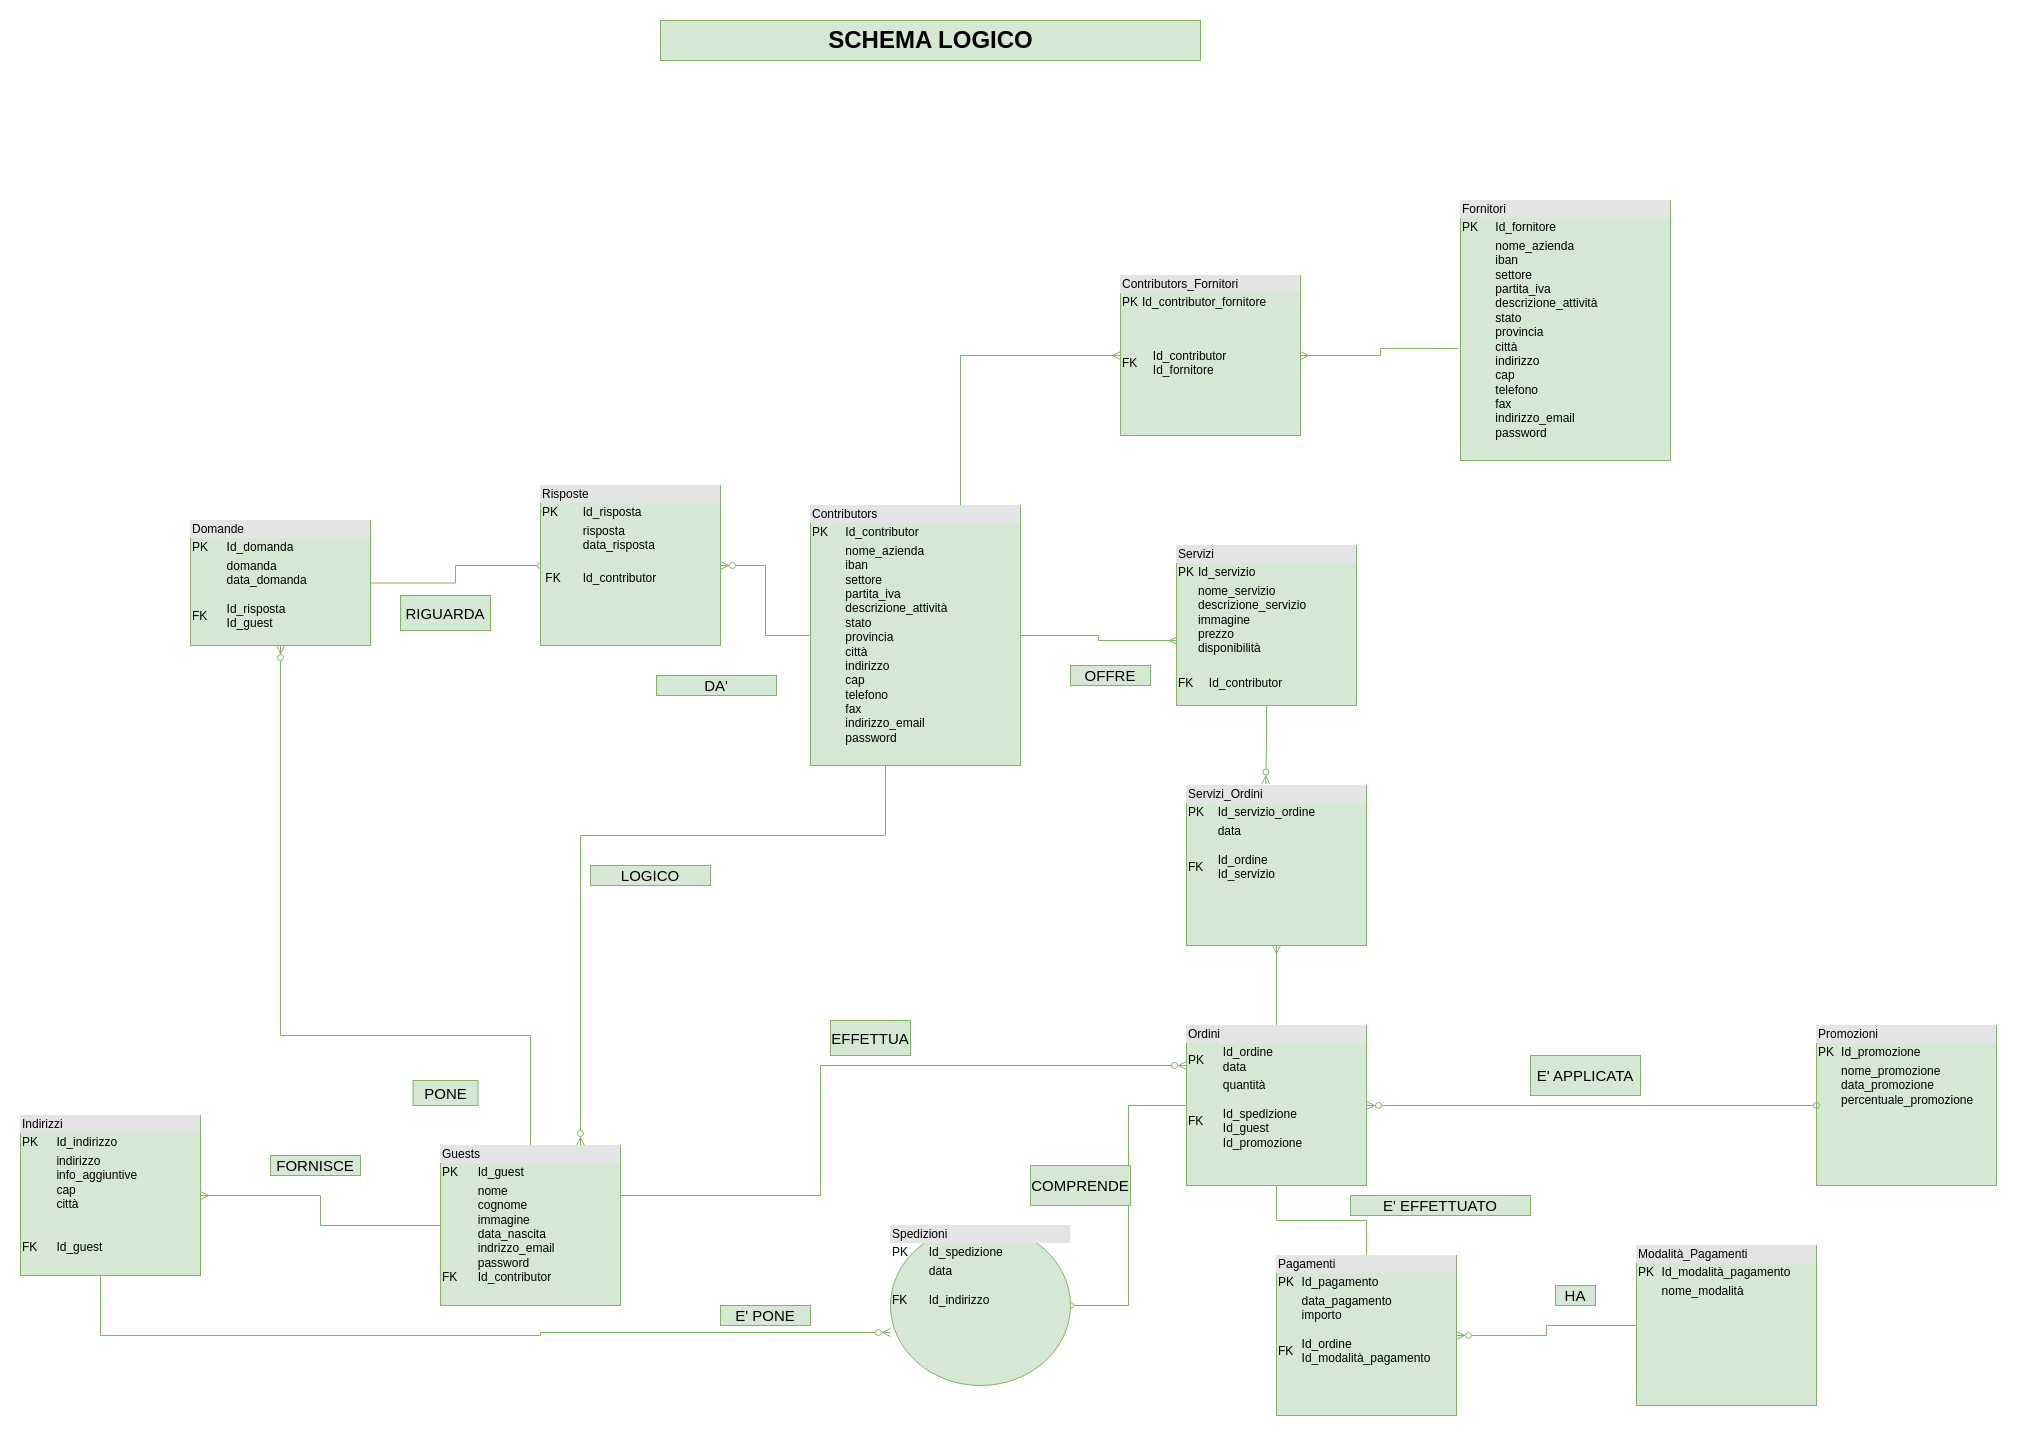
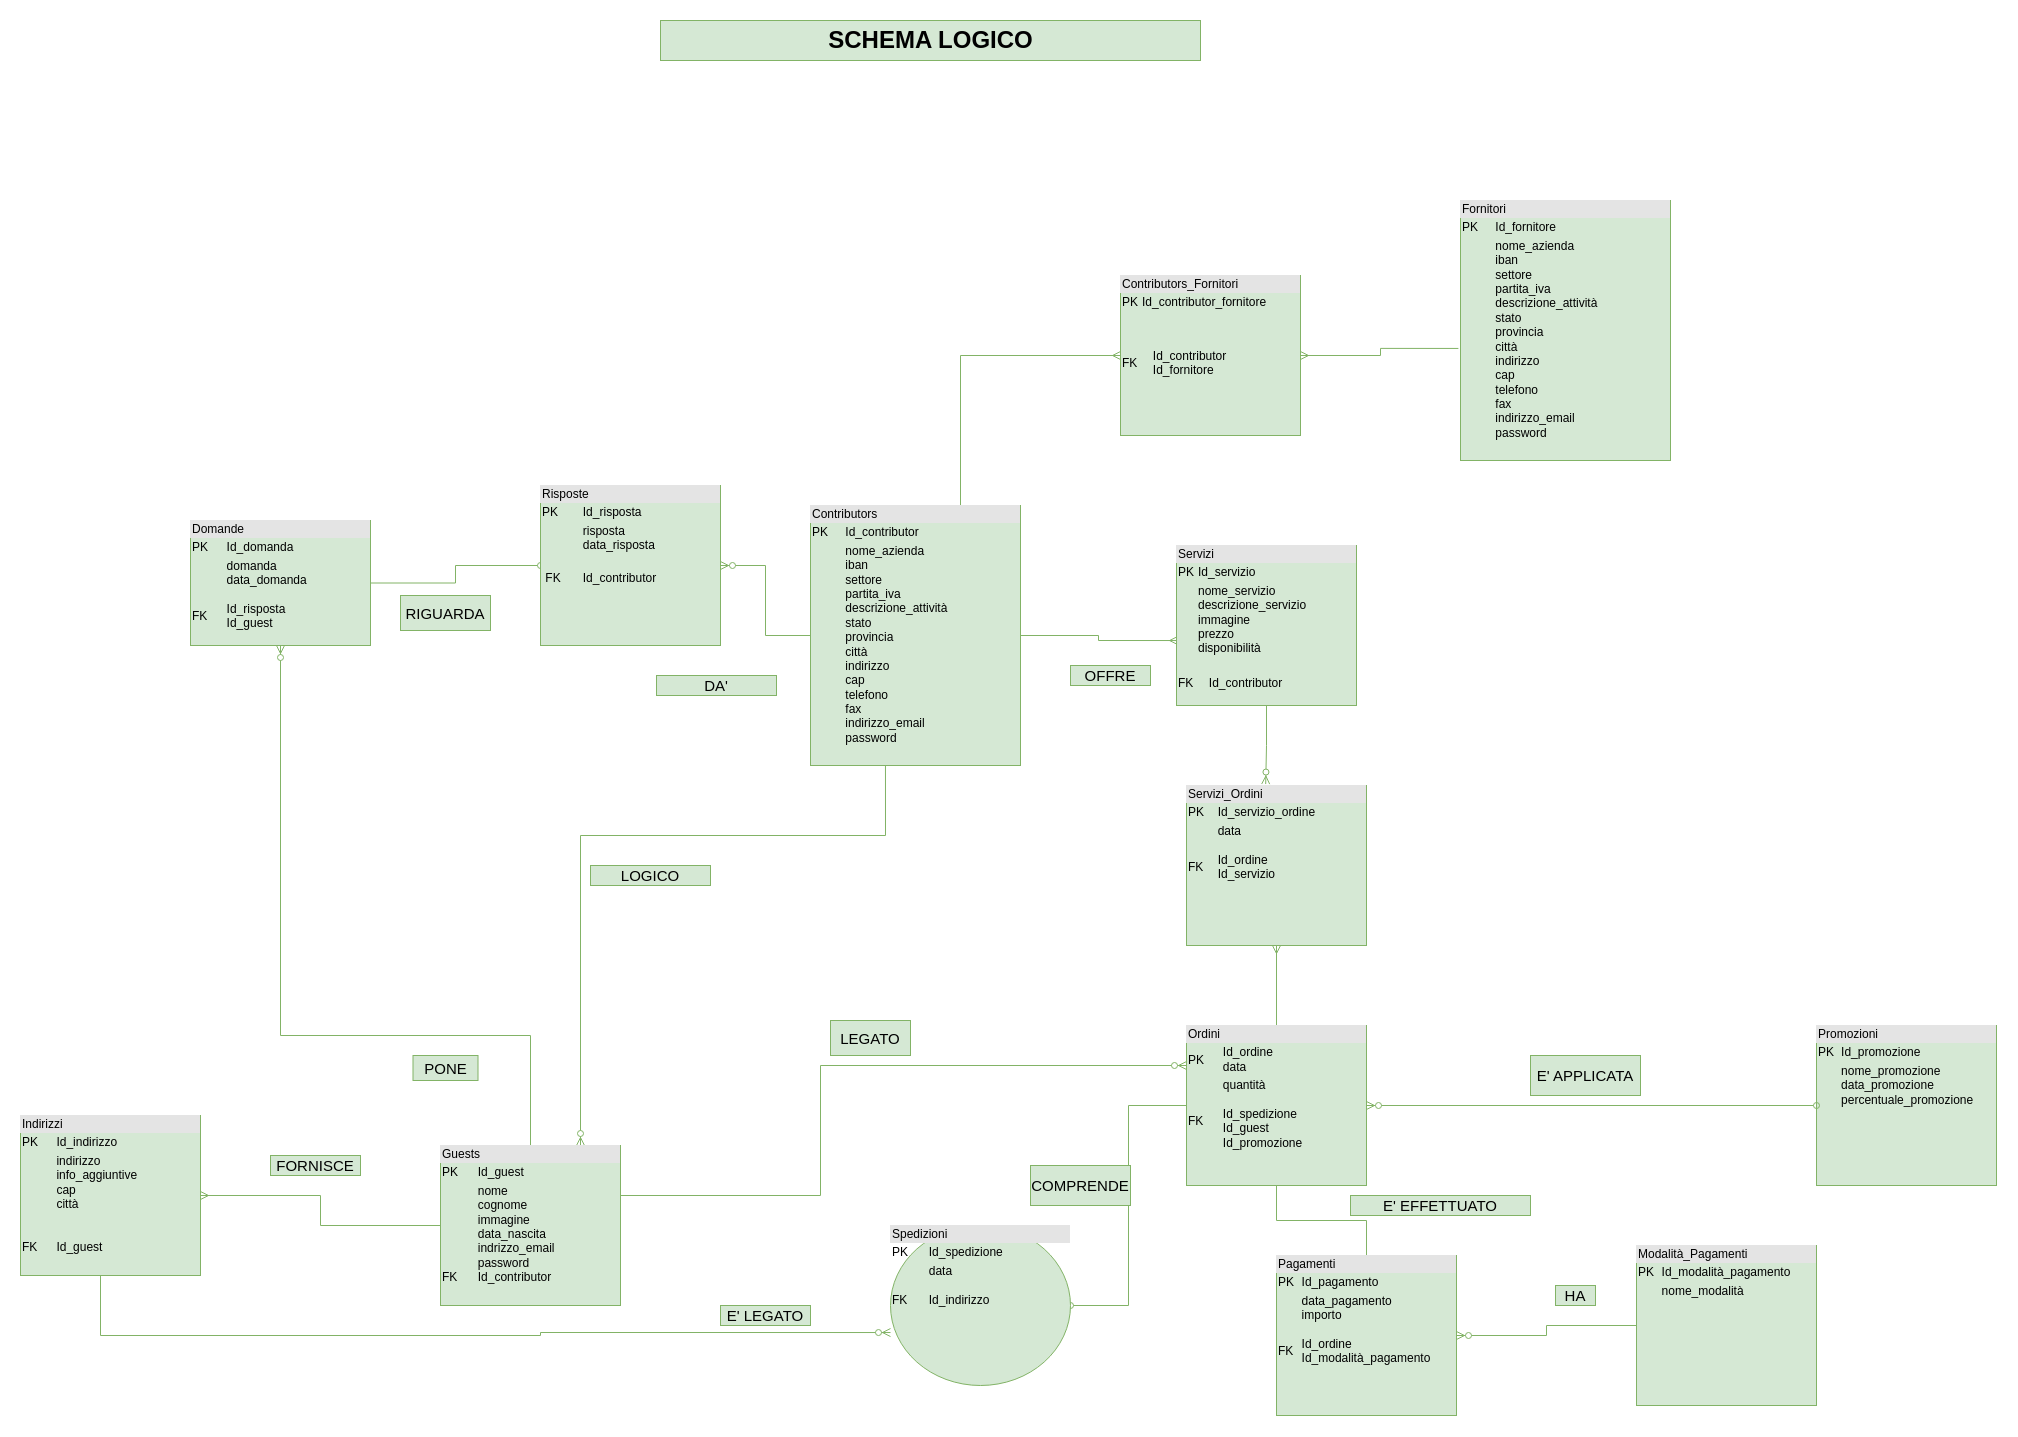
- <mxCell id="34" value="&lt;span style=&quot;font-size: 15px&quot;&gt;EFFETTUA&lt;/span&gt;" style="text;html=1;align=center;verticalAlign=middle;whiteSpace=wrap;rounded=0;fillColor=#d5e8d4;strokeColor=#82b366;" parent="1" vertex="1"><mxGeometry x="830" y="1020" width="80" height="35" as="geometry" /></mxCell>
+ <mxCell id="34" value="&lt;span style=&quot;font-size: 15px&quot;&gt;LEGATO&lt;/span&gt;" style="text;html=1;align=center;verticalAlign=middle;whiteSpace=wrap;rounded=0;fillColor=#d5e8d4;strokeColor=#82b366;" parent="1" vertex="1"><mxGeometry x="830" y="1020" width="80" height="35" as="geometry" /></mxCell>
- <mxCell id="31" value="&lt;span style=&quot;font-size: 15px&quot;&gt;PONE&lt;/span&gt;" style="text;html=1;align=center;verticalAlign=middle;whiteSpace=wrap;rounded=0;fillColor=#d5e8d4;strokeColor=#82b366;" parent="1" vertex="1"><mxGeometry x="412.5" y="1080" width="65" height="25" as="geometry" /></mxCell>
+ <mxCell id="31" value="&lt;span style=&quot;font-size: 15px&quot;&gt;PONE&lt;/span&gt;" style="text;html=1;align=center;verticalAlign=middle;whiteSpace=wrap;rounded=0;fillColor=#d5e8d4;strokeColor=#82b366;" parent="1" vertex="1"><mxGeometry x="412.5" y="1055" width="65" height="25" as="geometry" /></mxCell>
- <mxCell id="33" value="&lt;span style=&quot;font-size: 15px&quot;&gt;E' PONE&lt;/span&gt;" style="text;html=1;align=center;verticalAlign=middle;whiteSpace=wrap;rounded=0;fillColor=#d5e8d4;strokeColor=#82b366;" parent="1" vertex="1"><mxGeometry x="720" y="1305" width="90" height="20" as="geometry" /></mxCell>
+ <mxCell id="33" value="&lt;span style=&quot;font-size: 15px&quot;&gt;E' LEGATO&lt;/span&gt;" style="text;html=1;align=center;verticalAlign=middle;whiteSpace=wrap;rounded=0;fillColor=#d5e8d4;strokeColor=#82b366;" parent="1" vertex="1"><mxGeometry x="720" y="1305" width="90" height="20" as="geometry" /></mxCell>
